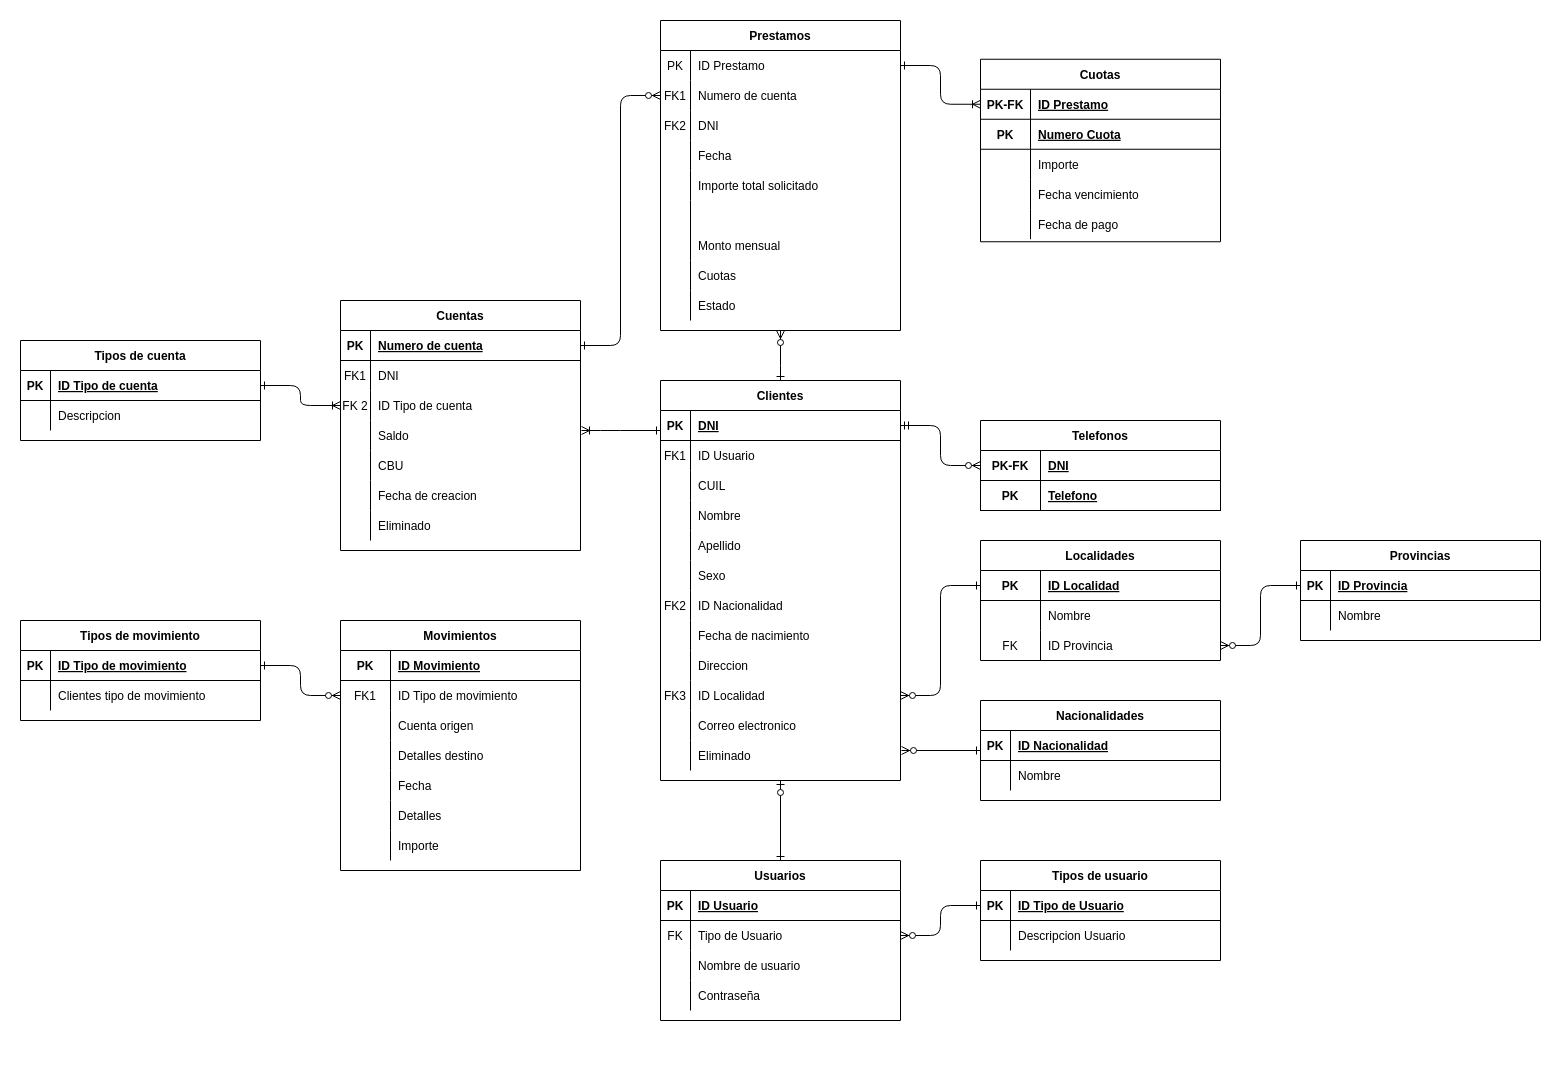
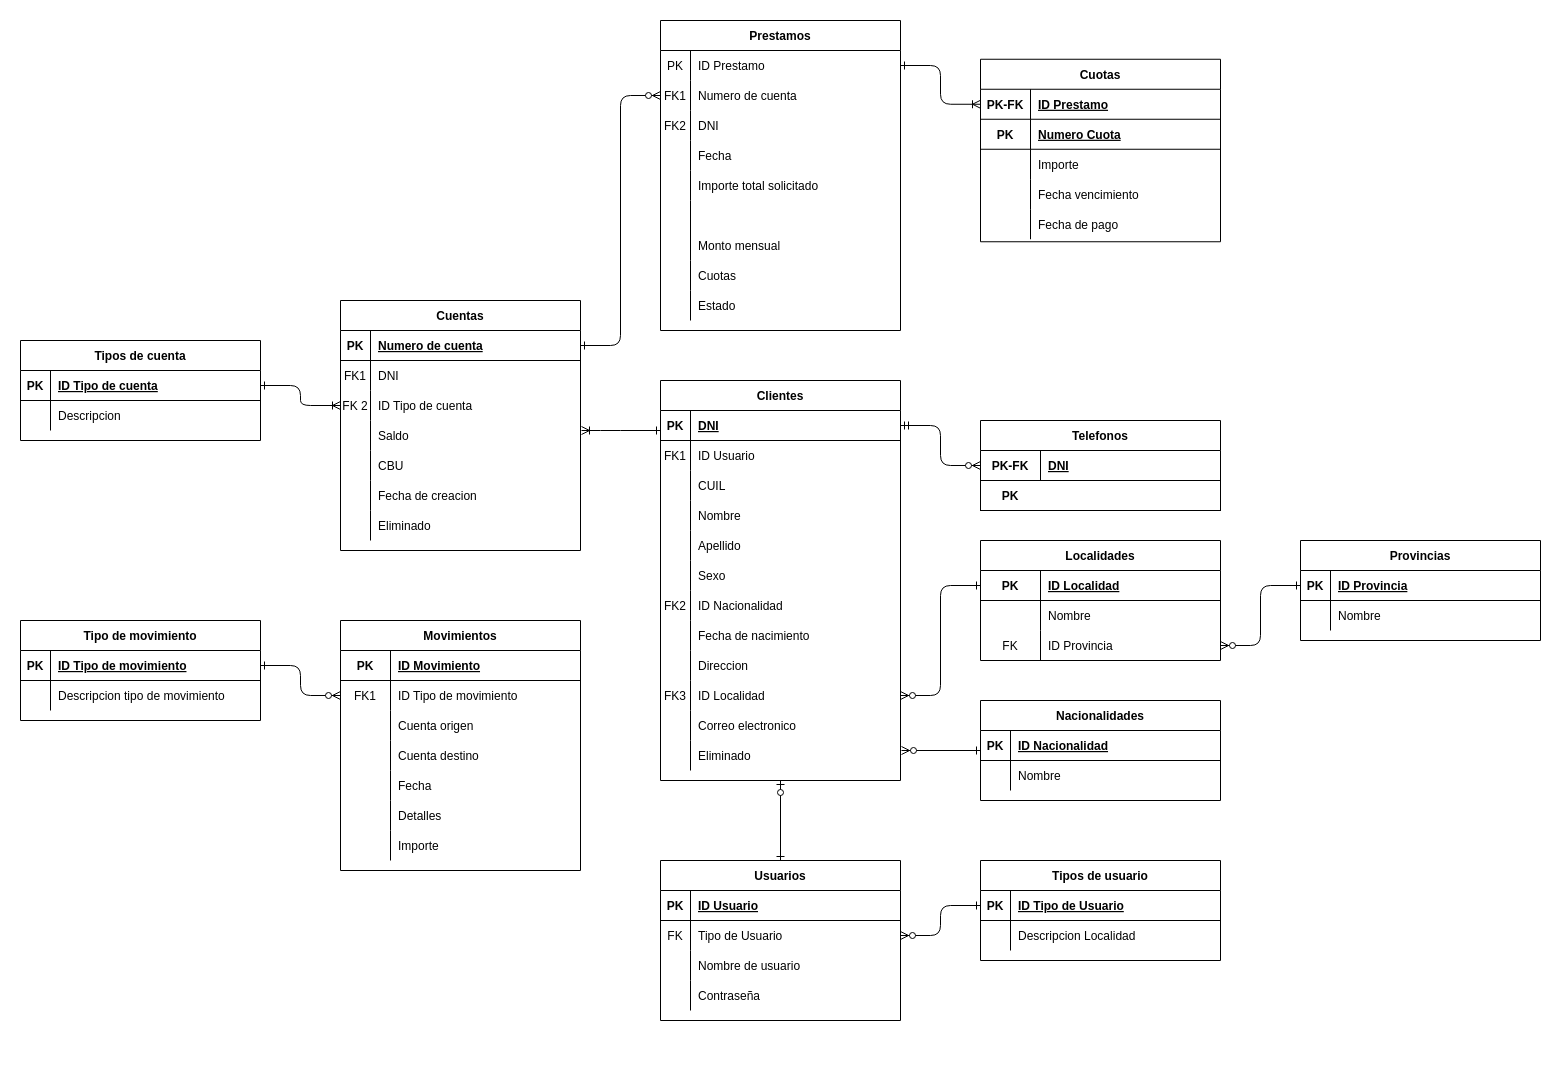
- <mxCell id="3" value="" style="edgeStyle=elbowEdgeStyle;endArrow=ERzeroToMany;startArrow=ERone;endFill=1;startFill=0;" parent="1" source="53" target="26" edge="1"><mxGeometry width="100" height="100" relative="1" as="geometry"><mxPoint x="1220" y="520" as="sourcePoint" /><mxPoint x="754.471" y="290" as="targetPoint" /></mxGeometry></mxCell>
- <mxCell id="190" value="Telefono" style="shape=partialRectangle;connectable=0;fillColor=none;top=0;left=0;bottom=0;right=0;align=left;spacingLeft=6;fontStyle=5;overflow=hidden;" parent="188" vertex="1"><mxGeometry x="60" width="180" height="30" as="geometry" /></mxCell>
- <mxCell id="97" value="Tipos de movimiento" style="shape=table;startSize=30;container=1;collapsible=1;childLayout=tableLayout;fixedRows=1;rowLines=0;fontStyle=1;align=center;resizeLast=1;" parent="1" vertex="1"><mxGeometry x="20" y="620" width="240" height="100" as="geometry"><mxRectangle x="600" y="500" width="160" height="30" as="alternateBounds" /></mxGeometry></mxCell>
+ <mxCell id="97" value="Tipo de movimiento" style="shape=table;startSize=30;container=1;collapsible=1;childLayout=tableLayout;fixedRows=1;rowLines=0;fontStyle=1;align=center;resizeLast=1;" parent="1" vertex="1"><mxGeometry x="20" y="620" width="240" height="100" as="geometry"><mxRectangle x="600" y="500" width="160" height="30" as="alternateBounds" /></mxGeometry></mxCell>
- <mxCell id="103" value="Clientes tipo de movimiento" style="shape=partialRectangle;connectable=0;fillColor=none;top=0;left=0;bottom=0;right=0;align=left;spacingLeft=6;overflow=hidden;" parent="101" vertex="1"><mxGeometry x="30" width="210" height="30" as="geometry" /></mxCell>
+ <mxCell id="103" value="Descripcion tipo de movimiento" style="shape=partialRectangle;connectable=0;fillColor=none;top=0;left=0;bottom=0;right=0;align=left;spacingLeft=6;overflow=hidden;" parent="101" vertex="1"><mxGeometry x="30" width="210" height="30" as="geometry" /></mxCell>
- <mxCell id="116" value="Detalles destino" style="shape=partialRectangle;connectable=0;fillColor=none;top=0;left=0;bottom=0;right=0;align=left;spacingLeft=6;overflow=hidden;" parent="114" vertex="1"><mxGeometry x="50" width="190" height="30" as="geometry" /></mxCell>
+ <mxCell id="116" value="Cuenta destino" style="shape=partialRectangle;connectable=0;fillColor=none;top=0;left=0;bottom=0;right=0;align=left;spacingLeft=6;overflow=hidden;" parent="114" vertex="1"><mxGeometry x="50" width="190" height="30" as="geometry" /></mxCell>
- <mxCell id="134" value="Descripcion Usuario" style="shape=partialRectangle;connectable=0;fillColor=none;top=0;left=0;bottom=0;right=0;align=left;spacingLeft=6;overflow=hidden;" parent="132" vertex="1"><mxGeometry x="30" width="210" height="30" as="geometry" /></mxCell>
+ <mxCell id="134" value="Descripcion Localidad" style="shape=partialRectangle;connectable=0;fillColor=none;top=0;left=0;bottom=0;right=0;align=left;spacingLeft=6;overflow=hidden;" parent="132" vertex="1"><mxGeometry x="30" width="210" height="30" as="geometry" /></mxCell>
